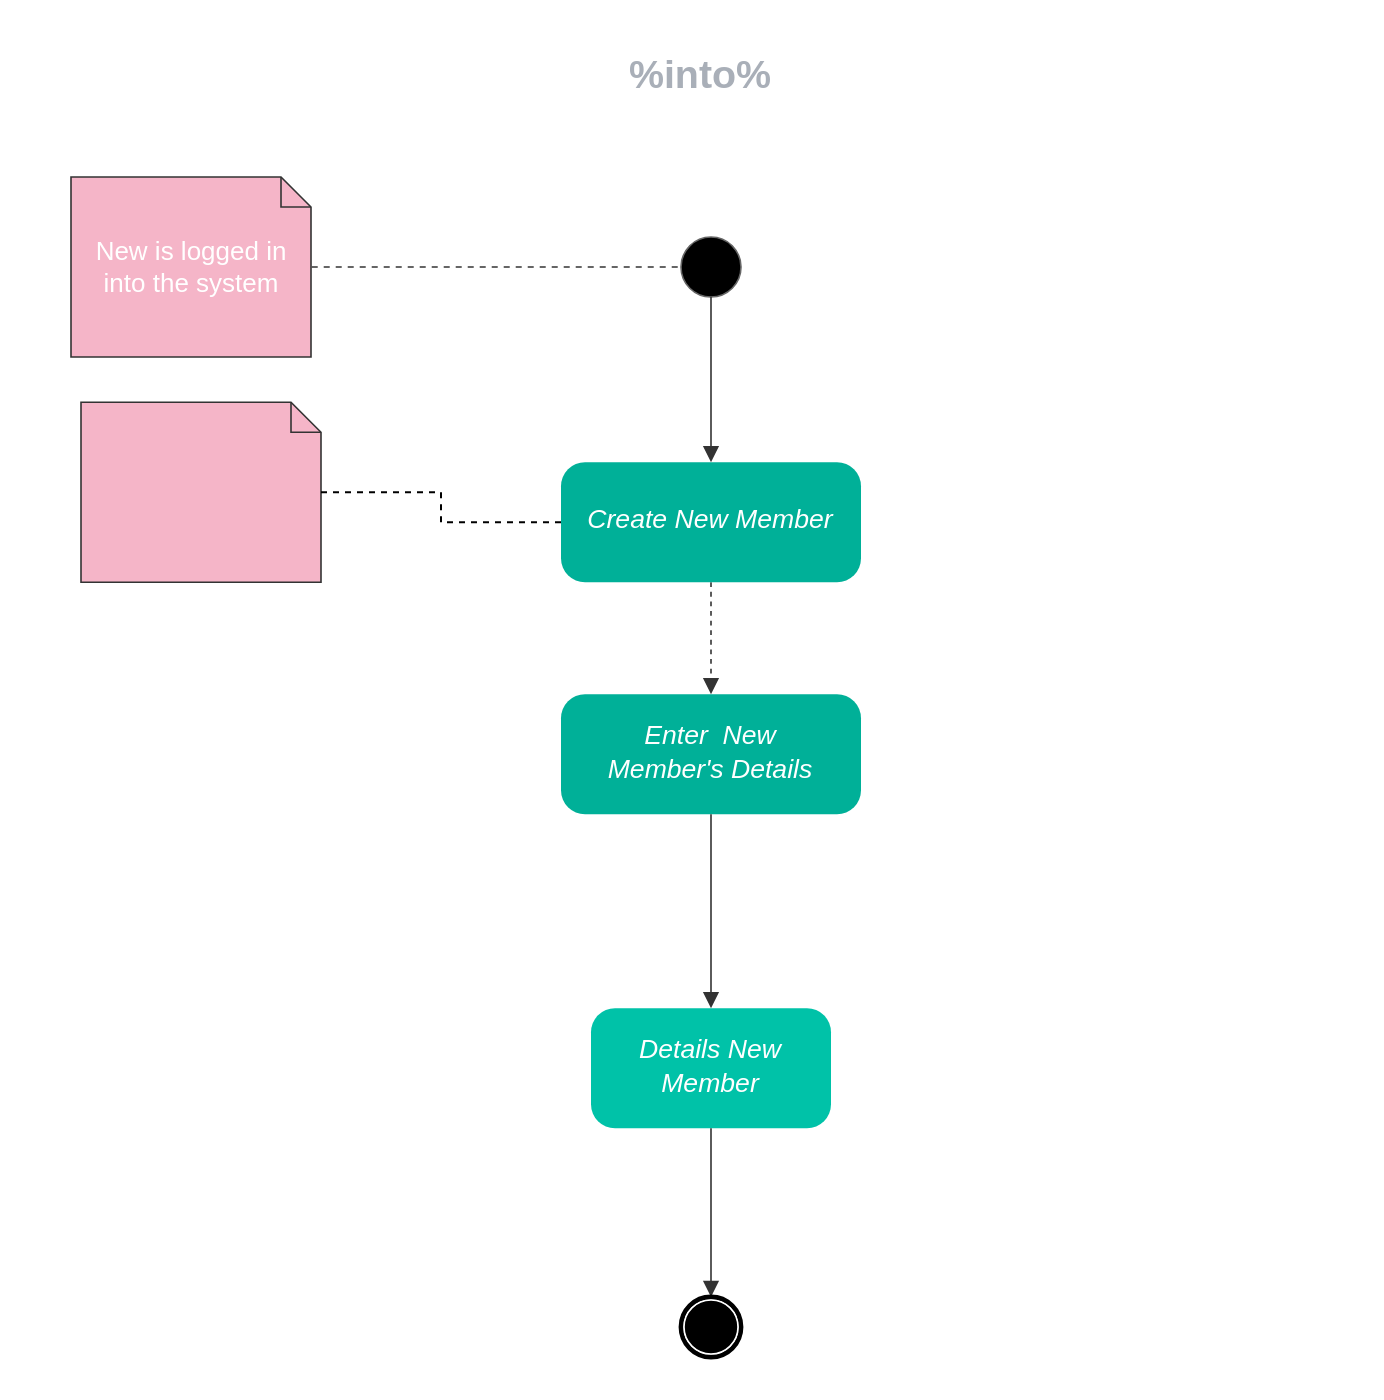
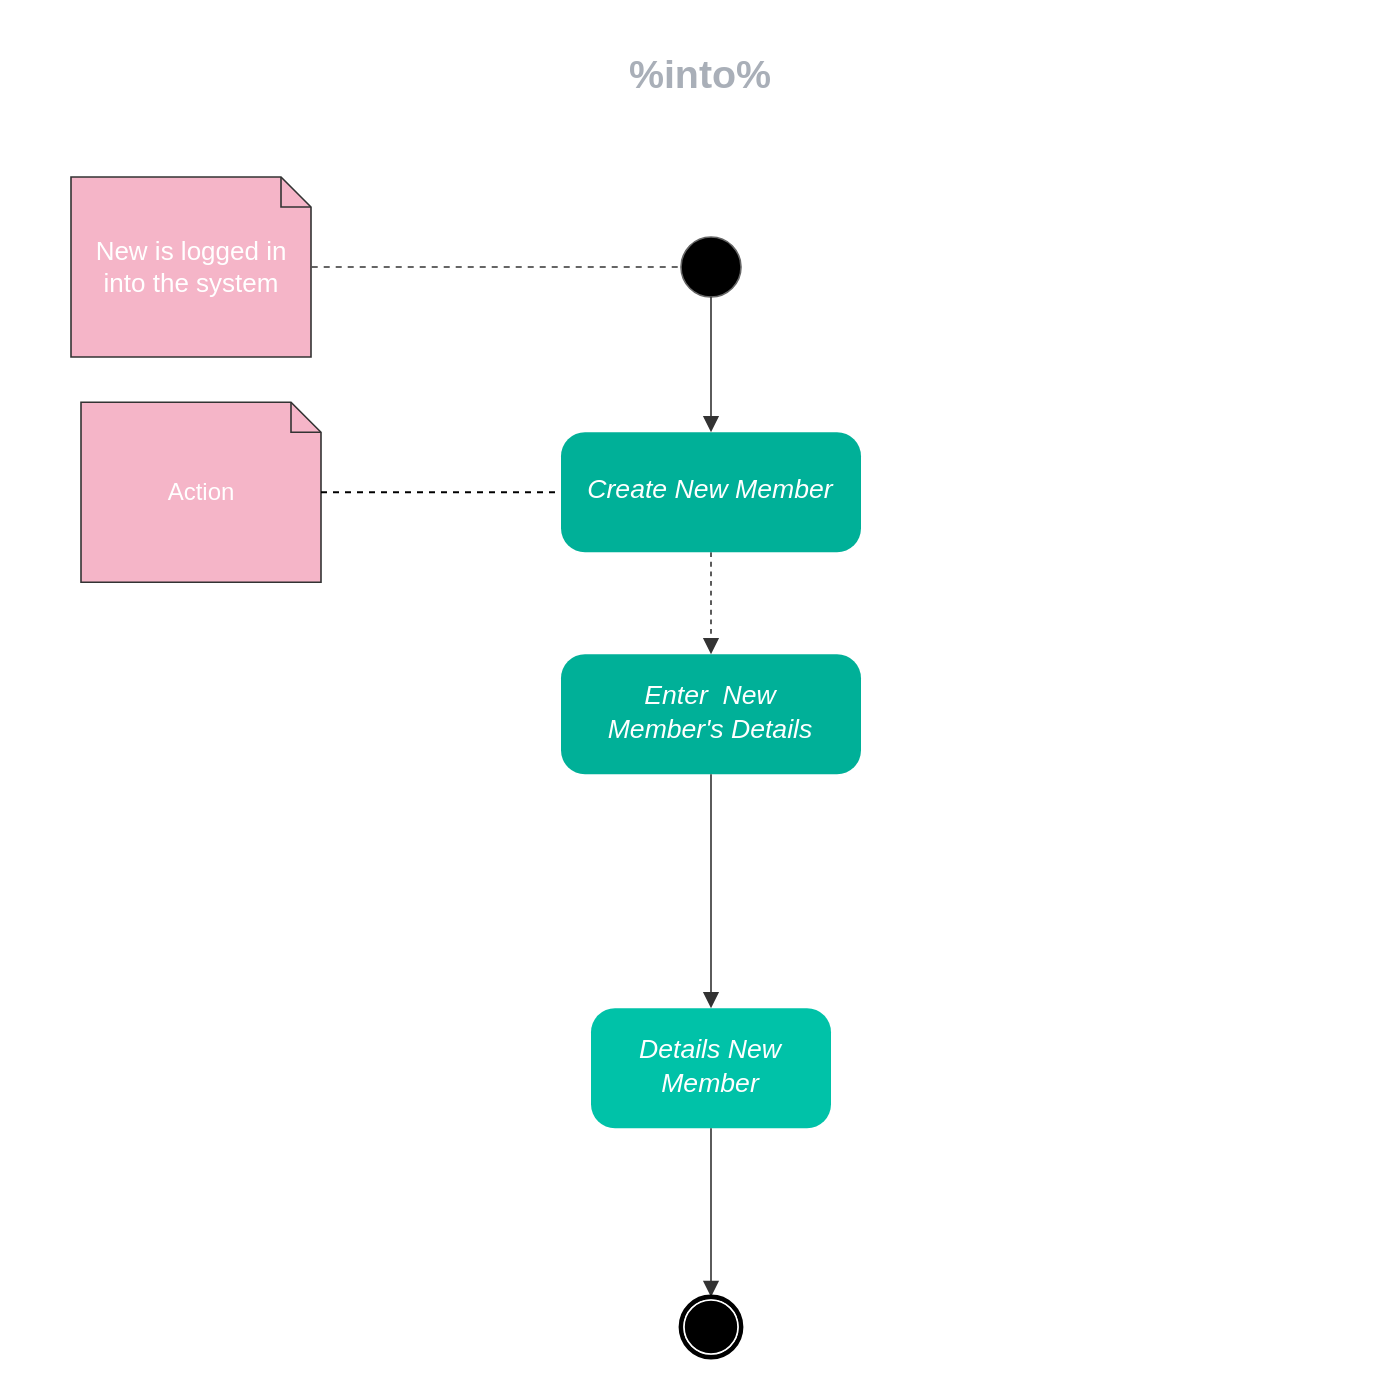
+ <mxCell id="19" value="&lt;font color=&quot;#ffffff&quot;&gt;Action&lt;/font&gt;" style="text;html=1;resizable=0;autosize=1;align=center;verticalAlign=middle;points=[];fillColor=none;strokeColor=none;rounded=0;" parent="17" vertex="1"><mxGeometry x="35" y="35" width="50" height="20" as="geometry" /></mxCell>
- <mxCell id="15" value="&lt;div style=&quot;display: flex ; justify-content: center ; text-align: center ; align-items: baseline ; line-height: 1.25 ; margin-left: 8.4px ; margin-right: 8.4px ; margin-top: -2px&quot;&gt;&lt;font color=&quot;#ffffff&quot;&gt;&lt;span style=&quot;font-size: 13.3px ; font-style: italic&quot;&gt;Create New Member&lt;/span&gt;&lt;/font&gt;&lt;/div&gt;" style="rounded=1;arcSize=20;whiteSpace=wrap;overflow=block;blockSpacing=1;html=1;fontSize=13;spacing=3.6;strokeOpacity=0;fillOpacity=100;fillColor=#00b098;strokeWidth=0.8;" parent="1" vertex="1"><mxGeometry x="280" y="230.63" width="150" height="60" as="geometry" /></mxCell>
+ <mxCell id="15" value="&lt;div style=&quot;display: flex ; justify-content: center ; text-align: center ; align-items: baseline ; line-height: 1.25 ; margin-left: 8.4px ; margin-right: 8.4px ; margin-top: -2px&quot;&gt;&lt;font color=&quot;#ffffff&quot;&gt;&lt;span style=&quot;font-size: 13.3px ; font-style: italic&quot;&gt;Create New Member&lt;/span&gt;&lt;/font&gt;&lt;/div&gt;" style="rounded=1;arcSize=20;whiteSpace=wrap;overflow=block;blockSpacing=1;html=1;fontSize=13;spacing=3.6;strokeOpacity=0;fillOpacity=100;fillColor=#00b098;strokeWidth=0.8;" parent="1" vertex="1"><mxGeometry x="280" y="215.63" width="150" height="60" as="geometry" /></mxCell>
- <mxCell id="4" value="&lt;div style=&quot;display: flex ; justify-content: center ; text-align: center ; align-items: baseline ; line-height: 1.25 ; margin-left: 8.4px ; margin-right: 8.4px ; margin-top: -2px&quot;&gt;&lt;font color=&quot;#ffffff&quot;&gt;&lt;span style=&quot;font-size: 13.3px ; font-style: italic&quot;&gt;Enter&amp;nbsp; New Member's Details&lt;/span&gt;&lt;/font&gt;&lt;/div&gt;" style="rounded=1;arcSize=20;whiteSpace=wrap;overflow=block;blockSpacing=1;html=1;fontSize=13;spacing=3.6;strokeOpacity=0;fillOpacity=100;fillColor=#00b098;strokeWidth=0.8;" parent="1" vertex="1"><mxGeometry x="280" y="346.61" width="150" height="60" as="geometry" /></mxCell>
+ <mxCell id="4" value="&lt;div style=&quot;display: flex ; justify-content: center ; text-align: center ; align-items: baseline ; line-height: 1.25 ; margin-left: 8.4px ; margin-right: 8.4px ; margin-top: -2px&quot;&gt;&lt;font color=&quot;#ffffff&quot;&gt;&lt;span style=&quot;font-size: 13.3px ; font-style: italic&quot;&gt;Enter&amp;nbsp; New Member's Details&lt;/span&gt;&lt;/font&gt;&lt;/div&gt;" style="rounded=1;arcSize=20;whiteSpace=wrap;overflow=block;blockSpacing=1;html=1;fontSize=13;spacing=3.6;strokeOpacity=0;fillOpacity=100;fillColor=#00b098;strokeWidth=0.8;" parent="1" vertex="1"><mxGeometry x="280" y="326.61" width="150" height="60" as="geometry" /></mxCell>
